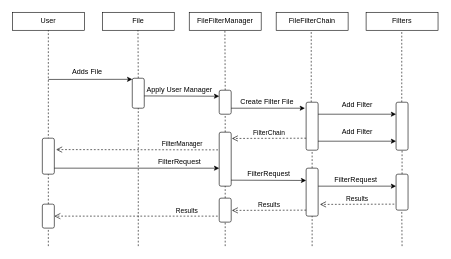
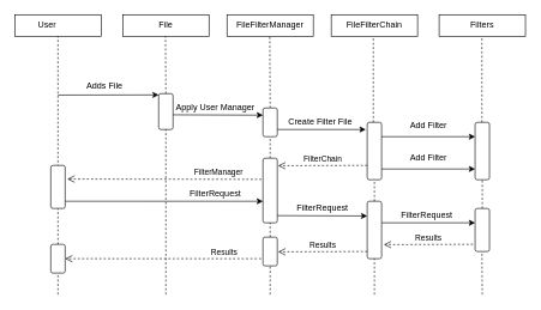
- <mxCell id="3" value="User" style="text;html=1;strokeColor=none;fillColor=none;align=center;verticalAlign=middle;whiteSpace=wrap;rounded=0;" vertex="1" parent="1"><mxGeometry x="60" y="25" width="40" height="20" as="geometry" /></mxCell>
+ <mxCell id="3" value="User" style="text;html=1;strokeColor=none;fillColor=none;align=center;verticalAlign=middle;whiteSpace=wrap;rounded=0;" vertex="1" parent="1"><mxGeometry x="45" y="25" width="40" height="20" as="geometry" /></mxCell>
